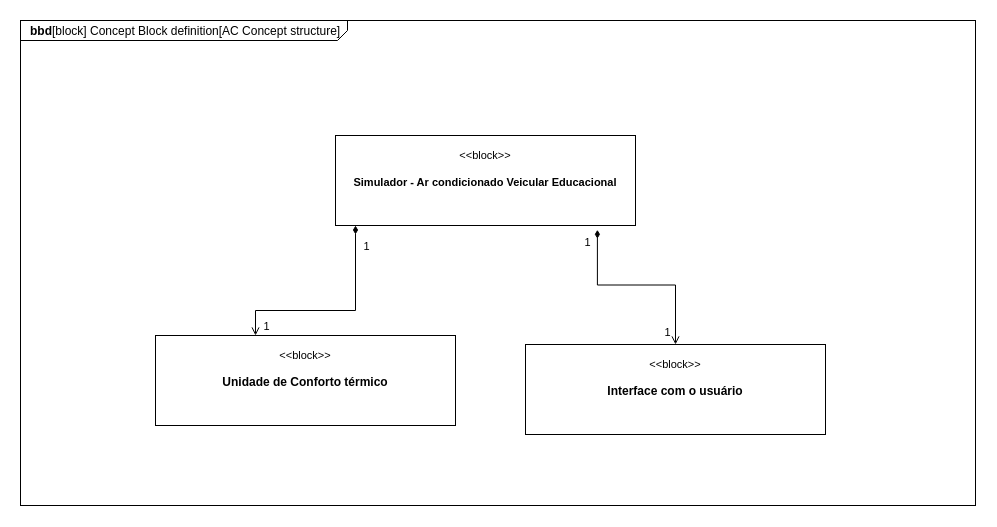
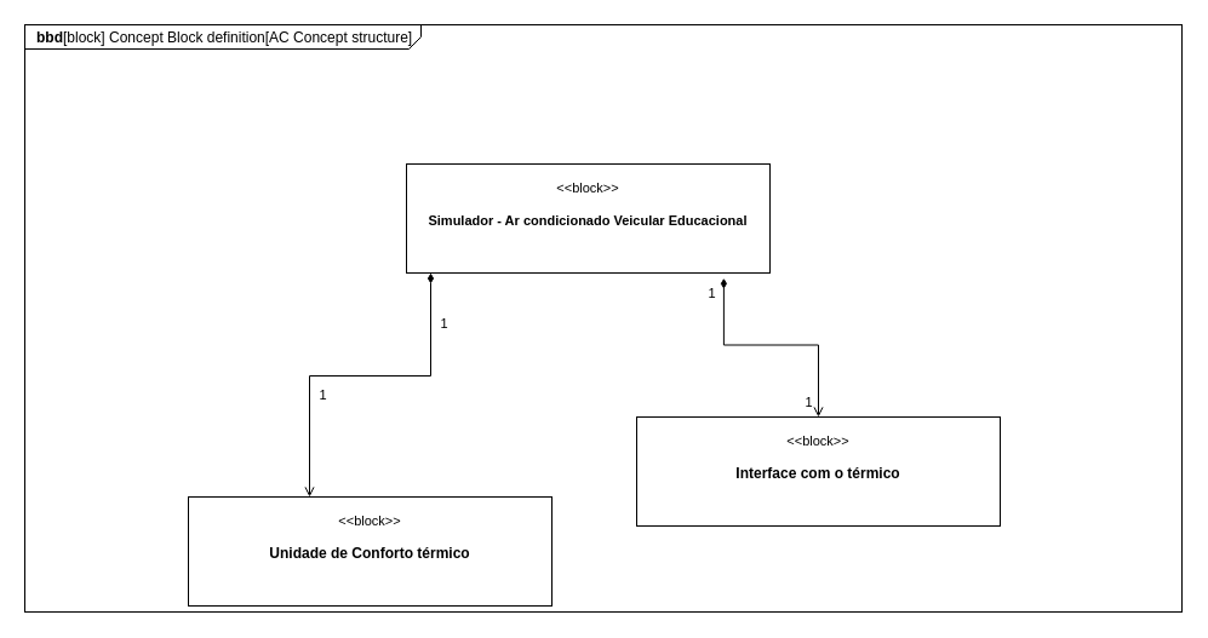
- <mxCell id="8" value="&lt;p style=&quot;margin: 13px&quot;&gt;&lt;font style=&quot;font-size: 11px&quot;&gt;&amp;lt;&amp;lt;block&amp;gt;&amp;gt;&lt;/font&gt;&lt;/p&gt;&lt;p style=&quot;margin: 13px&quot;&gt;&lt;b&gt;Interface com o usuário&lt;/b&gt;&lt;/p&gt;" style="shape=rect;html=1;overflow=fill;whiteSpace=wrap;align=center;" vertex="1" parent="1"><mxGeometry x="525" y="344" width="300" height="90" as="geometry" /></mxCell>
+ <mxCell id="8" value="&lt;p style=&quot;margin: 13px&quot;&gt;&lt;font style=&quot;font-size: 11px&quot;&gt;&amp;lt;&amp;lt;block&amp;gt;&amp;gt;&lt;/font&gt;&lt;/p&gt;&lt;p style=&quot;margin: 13px&quot;&gt;&lt;b&gt;Interface com o térmico&lt;/b&gt;&lt;/p&gt;" style="shape=rect;html=1;overflow=fill;whiteSpace=wrap;align=center;" vertex="1" parent="1"><mxGeometry x="525" y="344" width="300" height="90" as="geometry" /></mxCell>
- <mxCell id="7" value="&lt;p style=&quot;margin: 13px&quot;&gt;&lt;font style=&quot;font-size: 11px&quot;&gt;&amp;lt;&amp;lt;block&amp;gt;&amp;gt;&lt;/font&gt;&lt;/p&gt;&lt;p style=&quot;margin: 13px&quot;&gt;&lt;b&gt;Unidade de Conforto térmico&lt;/b&gt;&lt;/p&gt;" style="shape=rect;html=1;overflow=fill;whiteSpace=wrap;align=center;" vertex="1" parent="1"><mxGeometry x="155" y="335" width="300" height="90" as="geometry" /></mxCell>
+ <mxCell id="7" value="&lt;p style=&quot;margin: 13px&quot;&gt;&lt;font style=&quot;font-size: 11px&quot;&gt;&amp;lt;&amp;lt;block&amp;gt;&amp;gt;&lt;/font&gt;&lt;/p&gt;&lt;p style=&quot;margin: 13px&quot;&gt;&lt;b&gt;Unidade de Conforto térmico&lt;/b&gt;&lt;/p&gt;" style="shape=rect;html=1;overflow=fill;whiteSpace=wrap;align=center;" vertex="1" parent="1"><mxGeometry x="155" y="410" width="300" height="90" as="geometry" /></mxCell>
